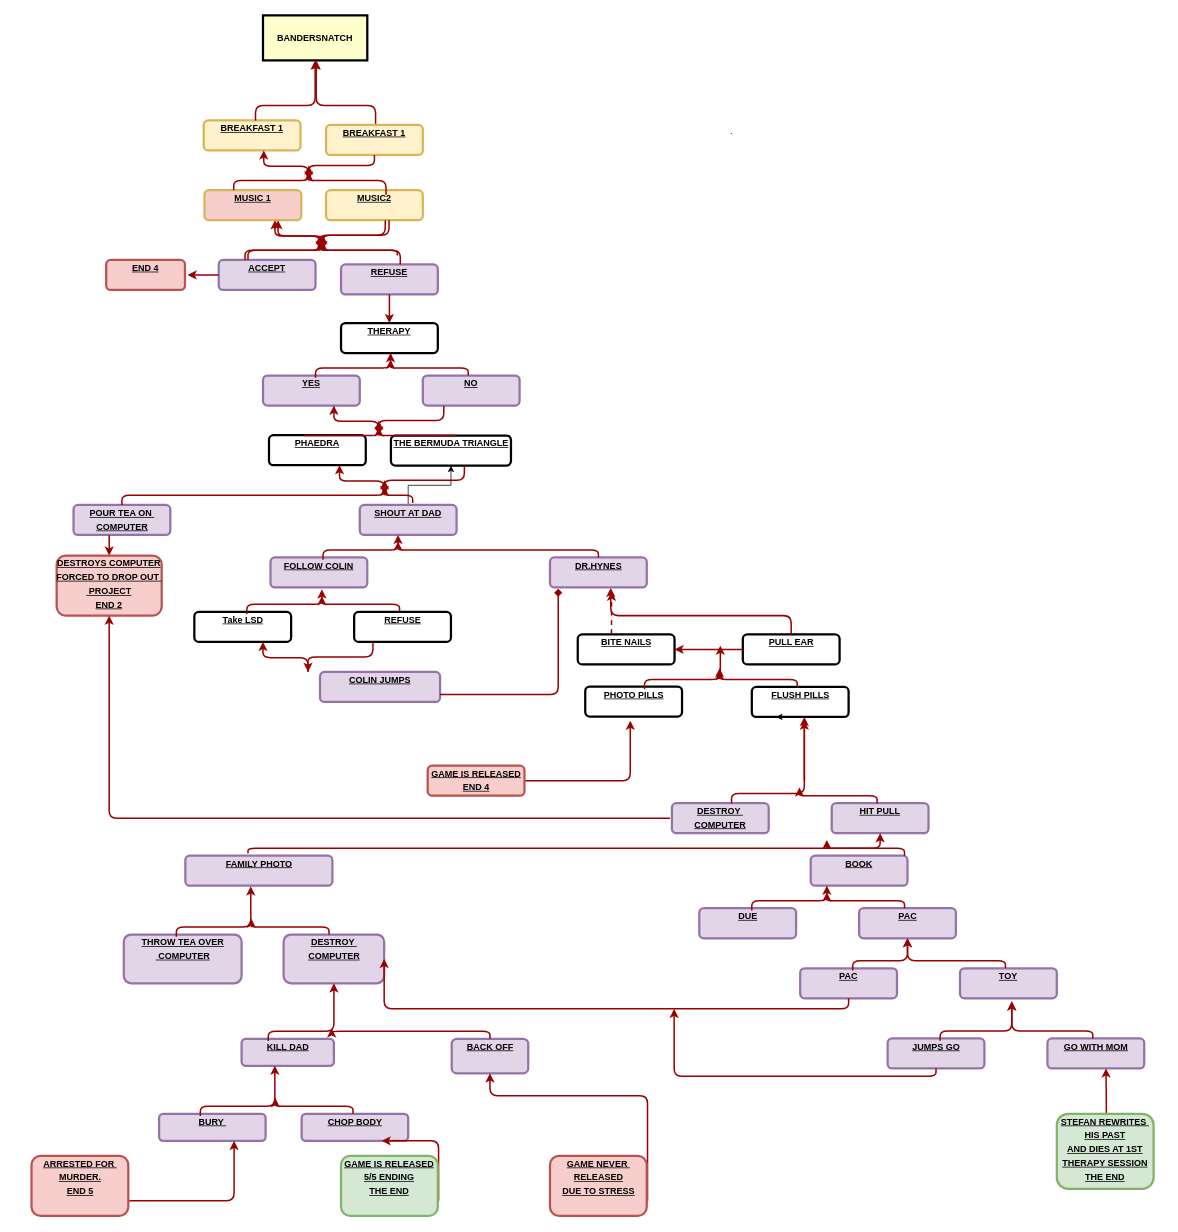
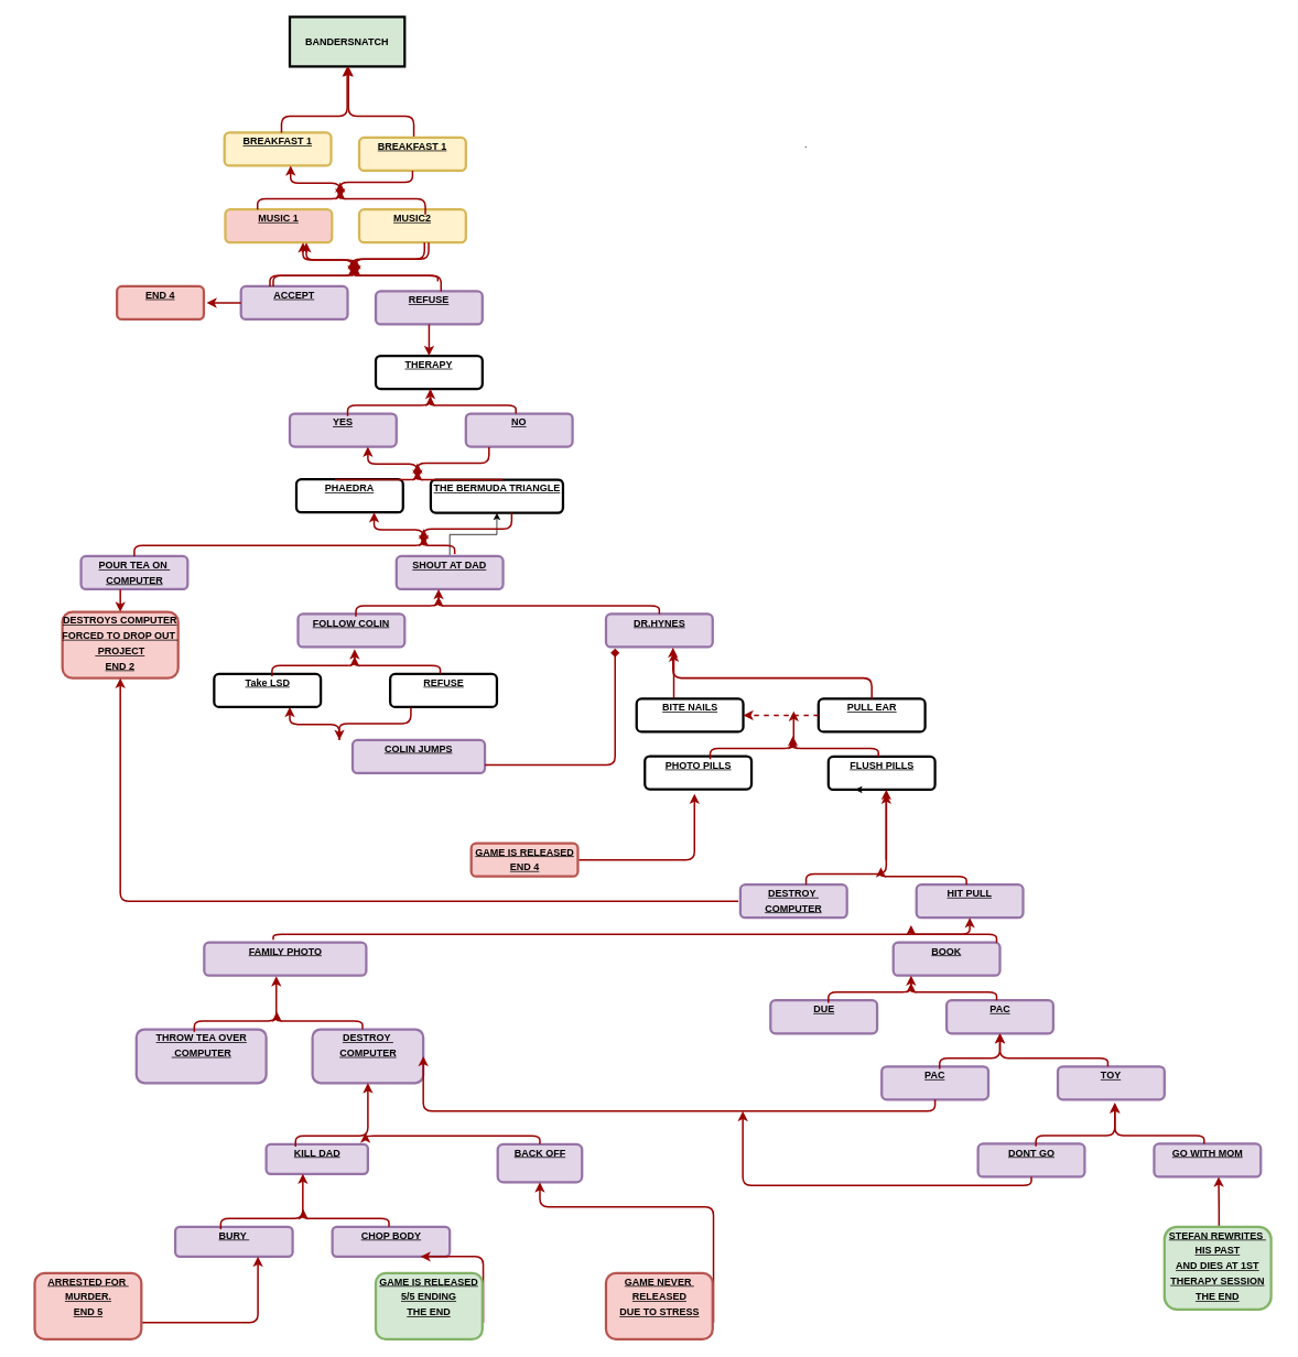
- <mxCell id="3" value="BANDERSNATCH" style="whiteSpace=wrap;align=center;verticalAlign=middle;fontStyle=1;strokeWidth=3;fillColor=#FFFFCC" parent="1" vertex="1"><mxGeometry x="350" y="20" width="139" height="60" as="geometry" /></mxCell>
+ <mxCell id="3" value="BANDERSNATCH" style="whiteSpace=wrap;align=center;verticalAlign=middle;fontStyle=1;strokeWidth=3;fillColor=#d5e8d4;" parent="1" vertex="1"><mxGeometry x="350" y="20" width="139" height="60" as="geometry" /></mxCell>
- <mxCell id="62" value="" style="edgeStyle=elbowEdgeStyle;elbow=vertical;strokeColor=#990000;strokeWidth=2;exitX=0.349;exitY=-0.025;exitDx=0;exitDy=0;entryX=0.636;entryY=1.138;entryDx=0;entryDy=0;entryPerimeter=0;exitPerimeter=0;dashed=1;" parent="1" source="58" target="48" edge="1"><mxGeometry width="100" height="100" relative="1" as="geometry"><mxPoint x="1064.5" y="855" as="sourcePoint" /><mxPoint x="823.5" y="793" as="targetPoint" /><Array as="points"><mxPoint x="819.5" y="840" /><mxPoint x="1003" y="914" /><mxPoint x="913" y="884" /><mxPoint x="903" y="834" /><mxPoint x="883" y="854" /></Array></mxGeometry></mxCell>
+ <mxCell id="62" value="" style="edgeStyle=elbowEdgeStyle;elbow=vertical;strokeColor=#990000;strokeWidth=2;exitX=0.349;exitY=-0.025;exitDx=0;exitDy=0;entryX=0.636;entryY=1.138;entryDx=0;entryDy=0;entryPerimeter=0;exitPerimeter=0;" parent="1" source="58" target="48" edge="1"><mxGeometry width="100" height="100" relative="1" as="geometry"><mxPoint x="1064.5" y="855" as="sourcePoint" /><mxPoint x="823.5" y="793" as="targetPoint" /><Array as="points"><mxPoint x="819.5" y="840" /><mxPoint x="1003" y="914" /><mxPoint x="913" y="884" /><mxPoint x="903" y="834" /><mxPoint x="883" y="854" /></Array></mxGeometry></mxCell>
- <mxCell id="68" value="" style="edgeStyle=elbowEdgeStyle;elbow=vertical;strokeColor=#990000;strokeWidth=2;exitX=0;exitY=0.5;exitDx=0;exitDy=0;entryX=1;entryY=0.5;entryDx=0;entryDy=0;" parent="1" source="59" target="58" edge="1"><mxGeometry width="100" height="100" relative="1" as="geometry"><mxPoint x="1064.5" y="855" as="sourcePoint" /><mxPoint x="823.5" y="793" as="targetPoint" /><Array as="points"><mxPoint x="979.5" y="865" /><mxPoint x="1003" y="914" /><mxPoint x="913" y="884" /><mxPoint x="903" y="834" /><mxPoint x="883" y="854" /></Array></mxGeometry></mxCell>
+ <mxCell id="68" value="" style="edgeStyle=elbowEdgeStyle;elbow=vertical;strokeColor=#990000;strokeWidth=2;exitX=0;exitY=0.5;exitDx=0;exitDy=0;entryX=1;entryY=0.5;entryDx=0;entryDy=0;dashed=1;" parent="1" source="59" target="58" edge="1"><mxGeometry width="100" height="100" relative="1" as="geometry"><mxPoint x="1064.5" y="855" as="sourcePoint" /><mxPoint x="823.5" y="793" as="targetPoint" /><Array as="points"><mxPoint x="979.5" y="865" /><mxPoint x="1003" y="914" /><mxPoint x="913" y="884" /><mxPoint x="903" y="834" /><mxPoint x="883" y="854" /></Array></mxGeometry></mxCell>
- <mxCell id="109" value="&lt;p style=&quot;margin: 0px ; margin-top: 4px ; text-align: center ; text-decoration: underline&quot;&gt;JUMPS GO&lt;/p&gt;" style="verticalAlign=middle;align=center;overflow=fill;fontSize=12;fontFamily=Helvetica;html=1;rounded=1;fontStyle=1;strokeWidth=3;fillColor=#e1d5e7;strokeColor=#9673a6;" parent="1" vertex="1"><mxGeometry x="1182.5" y="1383.5" width="129" height="40" as="geometry" /></mxCell>
+ <mxCell id="109" value="&lt;p style=&quot;margin: 0px ; margin-top: 4px ; text-align: center ; text-decoration: underline&quot;&gt;DONT GO&lt;/p&gt;" style="verticalAlign=middle;align=center;overflow=fill;fontSize=12;fontFamily=Helvetica;html=1;rounded=1;fontStyle=1;strokeWidth=3;fillColor=#e1d5e7;strokeColor=#9673a6;" parent="1" vertex="1"><mxGeometry x="1182.5" y="1383.5" width="129" height="40" as="geometry" /></mxCell>
